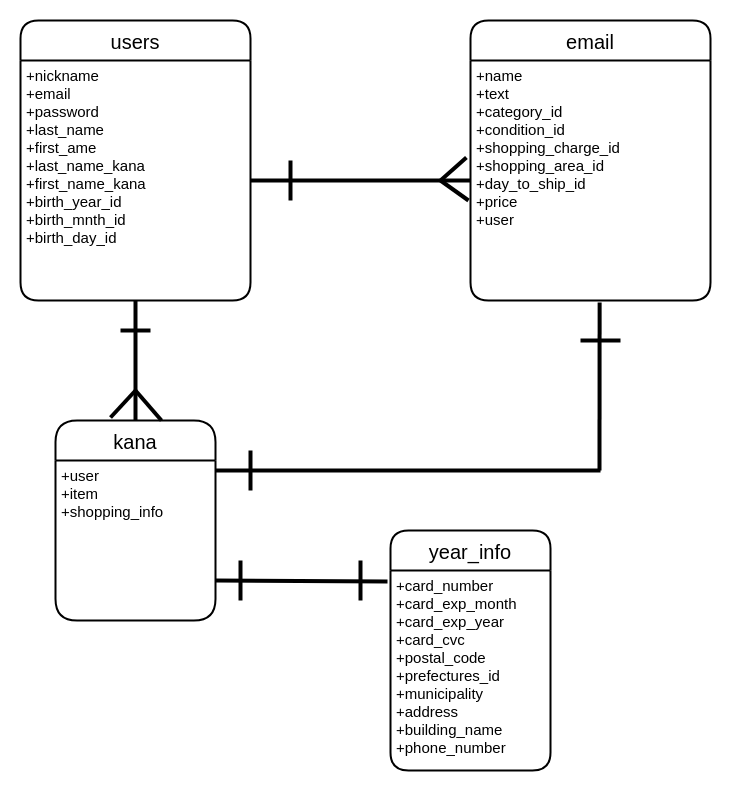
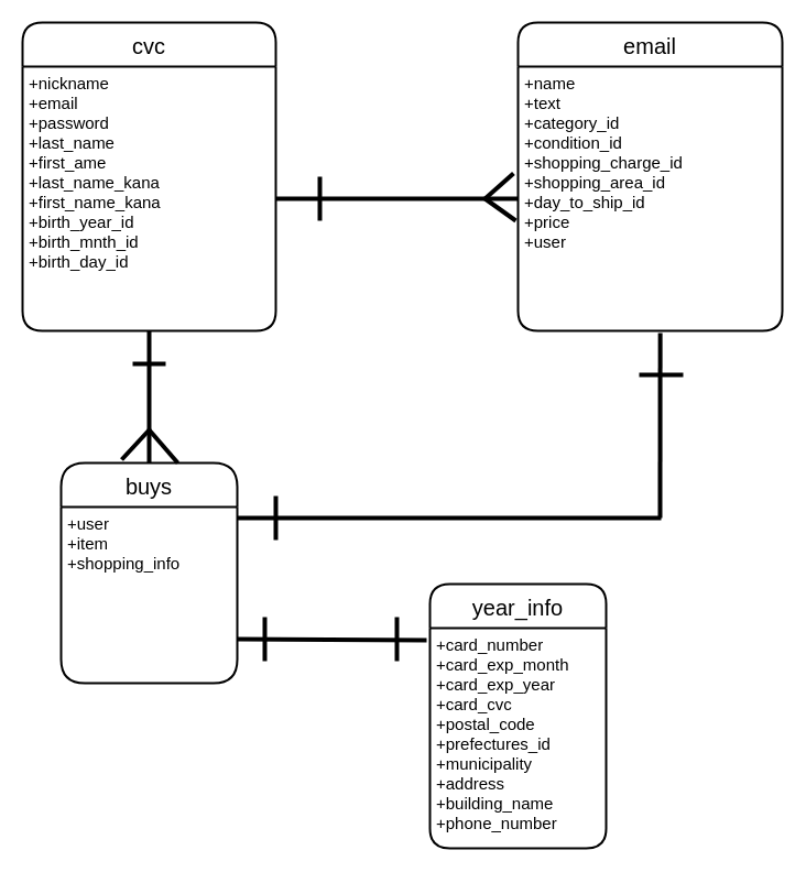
- <mxCell id="2" value="users" style="swimlane;childLayout=stackLayout;horizontal=1;startSize=40;horizontalStack=0;rounded=1;fontSize=20;fontStyle=0;strokeWidth=2;resizeParent=0;resizeLast=1;shadow=0;dashed=0;align=center;" vertex="1" parent="1"><mxGeometry x="20" y="20" width="230" height="280" as="geometry" /></mxCell>
+ <mxCell id="2" value="cvc" style="swimlane;childLayout=stackLayout;horizontal=1;startSize=40;horizontalStack=0;rounded=1;fontSize=20;fontStyle=0;strokeWidth=2;resizeParent=0;resizeLast=1;shadow=0;dashed=0;align=center;" vertex="1" parent="1"><mxGeometry x="20" y="20" width="230" height="280" as="geometry" /></mxCell>
- <mxCell id="6" value="kana" style="swimlane;childLayout=stackLayout;horizontal=1;startSize=40;horizontalStack=0;rounded=1;fontSize=20;fontStyle=0;strokeWidth=2;resizeParent=0;resizeLast=1;shadow=0;dashed=0;align=center;arcSize=18;" vertex="1" parent="1"><mxGeometry x="55" y="420" width="160" height="200" as="geometry" /></mxCell>
+ <mxCell id="6" value="buys" style="swimlane;childLayout=stackLayout;horizontal=1;startSize=40;horizontalStack=0;rounded=1;fontSize=20;fontStyle=0;strokeWidth=2;resizeParent=0;resizeLast=1;shadow=0;dashed=0;align=center;arcSize=18;" vertex="1" parent="1"><mxGeometry x="55" y="420" width="160" height="200" as="geometry" /></mxCell>
